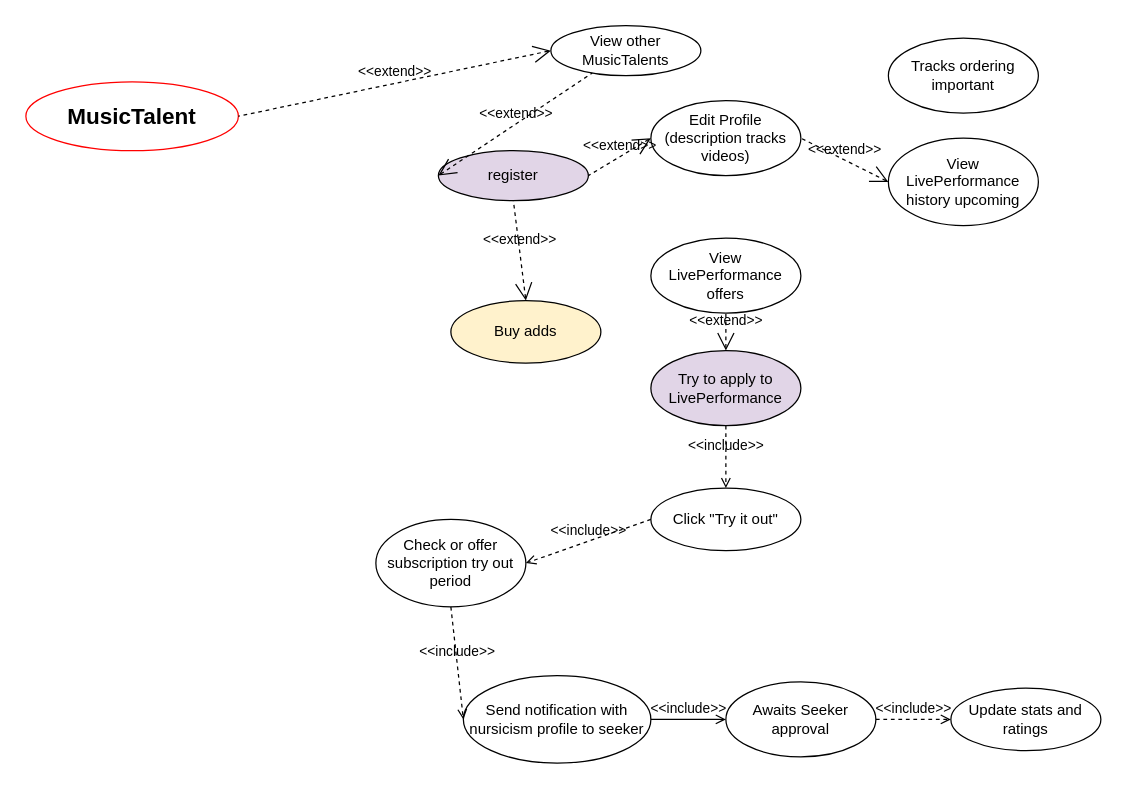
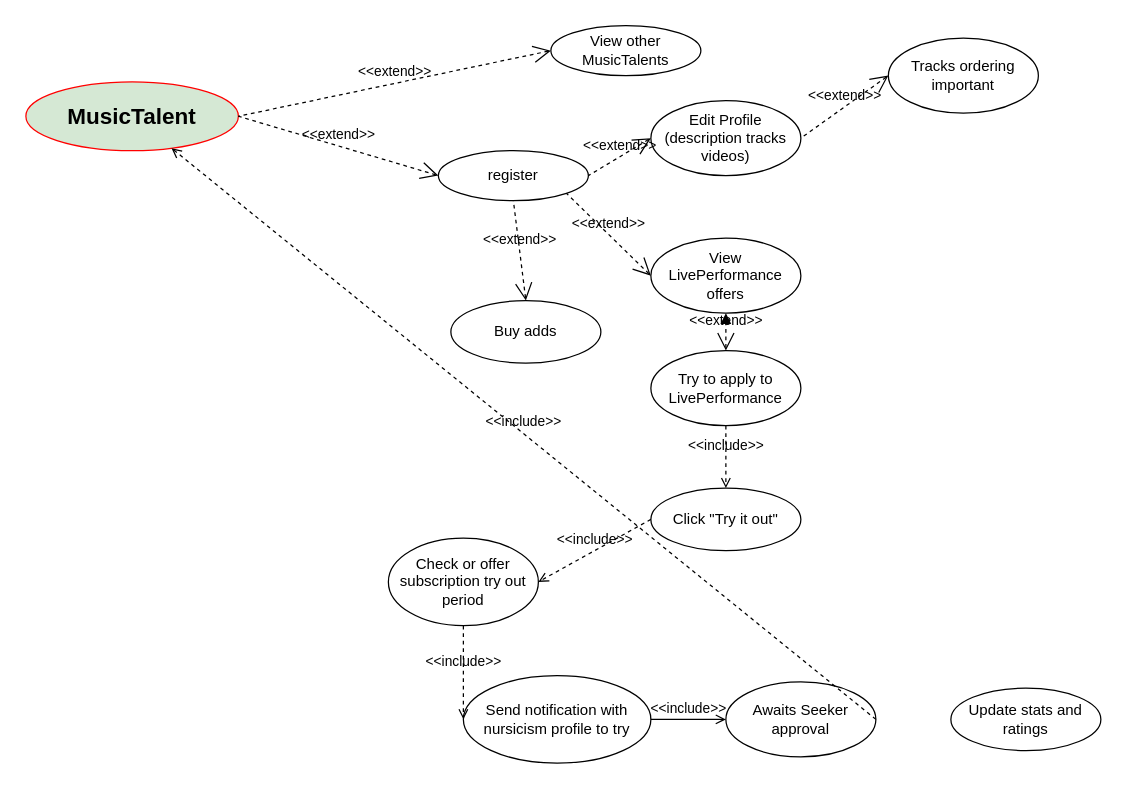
+ <mxCell id="15" value="&amp;lt;&amp;lt;extend&amp;gt;&amp;gt;" style="edgeStyle=none;html=1;startArrow=open;endArrow=none;startSize=12;verticalAlign=bottom;dashed=1;labelBackgroundColor=none;entryX=1;entryY=0.5;entryDx=0;entryDy=0;exitX=0;exitY=0.5;exitDx=0;exitDy=0;" edge="1" parent="1" source="14" target="12"><mxGeometry width="160" relative="1" as="geometry"><mxPoint x="450" y="130" as="sourcePoint" /><mxPoint x="610" y="130" as="targetPoint" /></mxGeometry></mxCell>
- <mxCell id="2" value="&lt;b&gt;&lt;font style=&quot;font-size: 18px&quot;&gt;MusicTalent&lt;/font&gt;&lt;/b&gt;" style="ellipse;whiteSpace=wrap;html=1;strokeColor=#FF0000;" vertex="1" parent="1"><mxGeometry x="20" y="65" width="170" height="55" as="geometry" /></mxCell>
+ <mxCell id="2" value="&lt;b&gt;&lt;font style=&quot;font-size: 18px&quot;&gt;MusicTalent&lt;/font&gt;&lt;/b&gt;" style="ellipse;whiteSpace=wrap;html=1;strokeColor=#FF0000;fillColor=#d5e8d4;" vertex="1" parent="1"><mxGeometry x="20" y="65" width="170" height="55" as="geometry" /></mxCell>
- <mxCell id="6" value="&amp;lt;&amp;lt;extend&amp;gt;&amp;gt;" style="edgeStyle=none;html=1;startArrow=open;endArrow=none;startSize=12;verticalAlign=bottom;dashed=1;labelBackgroundColor=none;exitX=0;exitY=0.5;exitDx=0;exitDy=0;" edge="1" parent="1" source="5" target="4"><mxGeometry width="160" relative="1" as="geometry"><mxPoint x="450" y="160" as="sourcePoint" /><mxPoint x="610" y="160" as="targetPoint" /></mxGeometry></mxCell>
+ <mxCell id="6" value="&amp;lt;&amp;lt;extend&amp;gt;&amp;gt;" style="edgeStyle=none;html=1;startArrow=open;endArrow=none;startSize=12;verticalAlign=bottom;dashed=1;labelBackgroundColor=none;entryX=1;entryY=0.5;entryDx=0;entryDy=0;exitX=0;exitY=0.5;exitDx=0;exitDy=0;" edge="1" parent="1" source="5" target="2"><mxGeometry width="160" relative="1" as="geometry"><mxPoint x="450" y="160" as="sourcePoint" /><mxPoint x="610" y="160" as="targetPoint" /></mxGeometry></mxCell>
- <mxCell id="17" value="&amp;lt;&amp;lt;extend&amp;gt;&amp;gt;" style="edgeStyle=none;html=1;startArrow=open;endArrow=none;startSize=12;verticalAlign=bottom;dashed=1;labelBackgroundColor=none;entryX=1;entryY=0.5;entryDx=0;entryDy=0;exitX=0;exitY=0.5;exitDx=0;exitDy=0;" edge="1" parent="1" source="16" target="12"><mxGeometry width="160" relative="1" as="geometry"><mxPoint x="450" y="120" as="sourcePoint" /><mxPoint x="610" y="110" as="targetPoint" /></mxGeometry></mxCell>
- <mxCell id="5" value="register" style="ellipse;whiteSpace=wrap;html=1;fillColor=#e1d5e7;" vertex="1" parent="1"><mxGeometry x="350" y="120" width="120" height="40" as="geometry" /></mxCell>
+ <mxCell id="5" value="register" style="ellipse;whiteSpace=wrap;html=1;" vertex="1" parent="1"><mxGeometry x="350" y="120" width="120" height="40" as="geometry" /></mxCell>
- <mxCell id="16" value="View LivePerformance history upcoming" style="ellipse;whiteSpace=wrap;html=1;" vertex="1" parent="1"><mxGeometry x="710" y="110" width="120" height="70" as="geometry" /></mxCell>
+ <mxCell id="10" value="&amp;lt;&amp;lt;extend&amp;gt;&amp;gt;" style="edgeStyle=none;html=1;startArrow=open;endArrow=none;startSize=12;verticalAlign=bottom;dashed=1;labelBackgroundColor=none;entryX=1;entryY=1;entryDx=0;entryDy=0;exitX=0;exitY=0.5;exitDx=0;exitDy=0;" edge="1" parent="1" source="9" target="5"><mxGeometry width="160" relative="1" as="geometry"><mxPoint x="450" y="150" as="sourcePoint" /><mxPoint x="610" y="150" as="targetPoint" /></mxGeometry></mxCell>
- <mxCell id="28" value="&amp;lt;&amp;lt;extend&amp;gt;&amp;gt;" style="edgeStyle=none;html=1;startArrow=open;endArrow=none;startSize=12;verticalAlign=bottom;dashed=1;labelBackgroundColor=none;entryX=0.5;entryY=1;entryDx=0;entryDy=0;exitX=0.5;exitY=0;exitDx=0;exitDy=0;" edge="1" parent="1" source="11" target="9"><mxGeometry width="160" relative="1" as="geometry"><mxPoint x="450" y="310" as="sourcePoint" /><mxPoint x="610" y="310" as="targetPoint" /></mxGeometry></mxCell>
+ <mxCell id="28" value="&amp;lt;&amp;lt;extend&amp;gt;&amp;gt;" style="edgeStyle=none;html=1;startArrow=open;endArrow=block;startSize=12;verticalAlign=bottom;dashed=1;labelBackgroundColor=none;entryX=0.5;entryY=1;entryDx=0;entryDy=0;exitX=0.5;exitY=0;exitDx=0;exitDy=0;" edge="1" parent="1" source="11" target="9"><mxGeometry width="160" relative="1" as="geometry"><mxPoint x="450" y="310" as="sourcePoint" /><mxPoint x="610" y="310" as="targetPoint" /></mxGeometry></mxCell>
- <mxCell id="7" value="Buy adds" style="ellipse;whiteSpace=wrap;html=1;fillColor=#fff2cc;" vertex="1" parent="1"><mxGeometry x="360" y="240" width="120" height="50" as="geometry" /></mxCell>
+ <mxCell id="7" value="Buy adds" style="ellipse;whiteSpace=wrap;html=1;" vertex="1" parent="1"><mxGeometry x="360" y="240" width="120" height="50" as="geometry" /></mxCell>
- <mxCell id="11" value="Try to apply to LivePerformance" style="ellipse;whiteSpace=wrap;html=1;fillColor=#e1d5e7;" vertex="1" parent="1"><mxGeometry x="520" y="280" width="120" height="60" as="geometry" /></mxCell>
+ <mxCell id="11" value="Try to apply to LivePerformance" style="ellipse;whiteSpace=wrap;html=1;" vertex="1" parent="1"><mxGeometry x="520" y="280" width="120" height="60" as="geometry" /></mxCell>
- <mxCell id="20" value="Check or offer subscription try out period" style="ellipse;whiteSpace=wrap;html=1;" vertex="1" parent="1"><mxGeometry x="300" y="415" width="120" height="70" as="geometry" /></mxCell>
+ <mxCell id="20" value="Check or offer subscription try out period" style="ellipse;whiteSpace=wrap;html=1;" vertex="1" parent="1"><mxGeometry x="310" y="430" width="120" height="70" as="geometry" /></mxCell>
- <mxCell id="22" value="Send notification with nursicism profile to seeker" style="ellipse;whiteSpace=wrap;html=1;" vertex="1" parent="1"><mxGeometry x="370" y="540" width="150" height="70" as="geometry" /></mxCell>
+ <mxCell id="22" value="Send notification with nursicism profile to try" style="ellipse;whiteSpace=wrap;html=1;" vertex="1" parent="1"><mxGeometry x="370" y="540" width="150" height="70" as="geometry" /></mxCell>
- <mxCell id="27" value="&amp;lt;&amp;lt;include&amp;gt;&amp;gt;" style="edgeStyle=none;html=1;endArrow=open;verticalAlign=bottom;dashed=1;labelBackgroundColor=none;exitX=1;exitY=0.5;exitDx=0;exitDy=0;entryX=0;entryY=0.5;entryDx=0;entryDy=0;" edge="1" parent="1" source="24" target="26"><mxGeometry width="160" relative="1" as="geometry"><mxPoint x="450" y="330" as="sourcePoint" /><mxPoint x="610" y="330" as="targetPoint" /></mxGeometry></mxCell>
+ <mxCell id="27" value="&amp;lt;&amp;lt;include&amp;gt;&amp;gt;" style="edgeStyle=none;html=1;endArrow=open;verticalAlign=bottom;dashed=1;labelBackgroundColor=none;exitX=1;exitY=0.5;exitDx=0;exitDy=0;" edge="1" parent="1" source="24" target="2"><mxGeometry width="160" relative="1" as="geometry"><mxPoint x="450" y="330" as="sourcePoint" /><mxPoint x="610" y="330" as="targetPoint" /></mxGeometry></mxCell>
